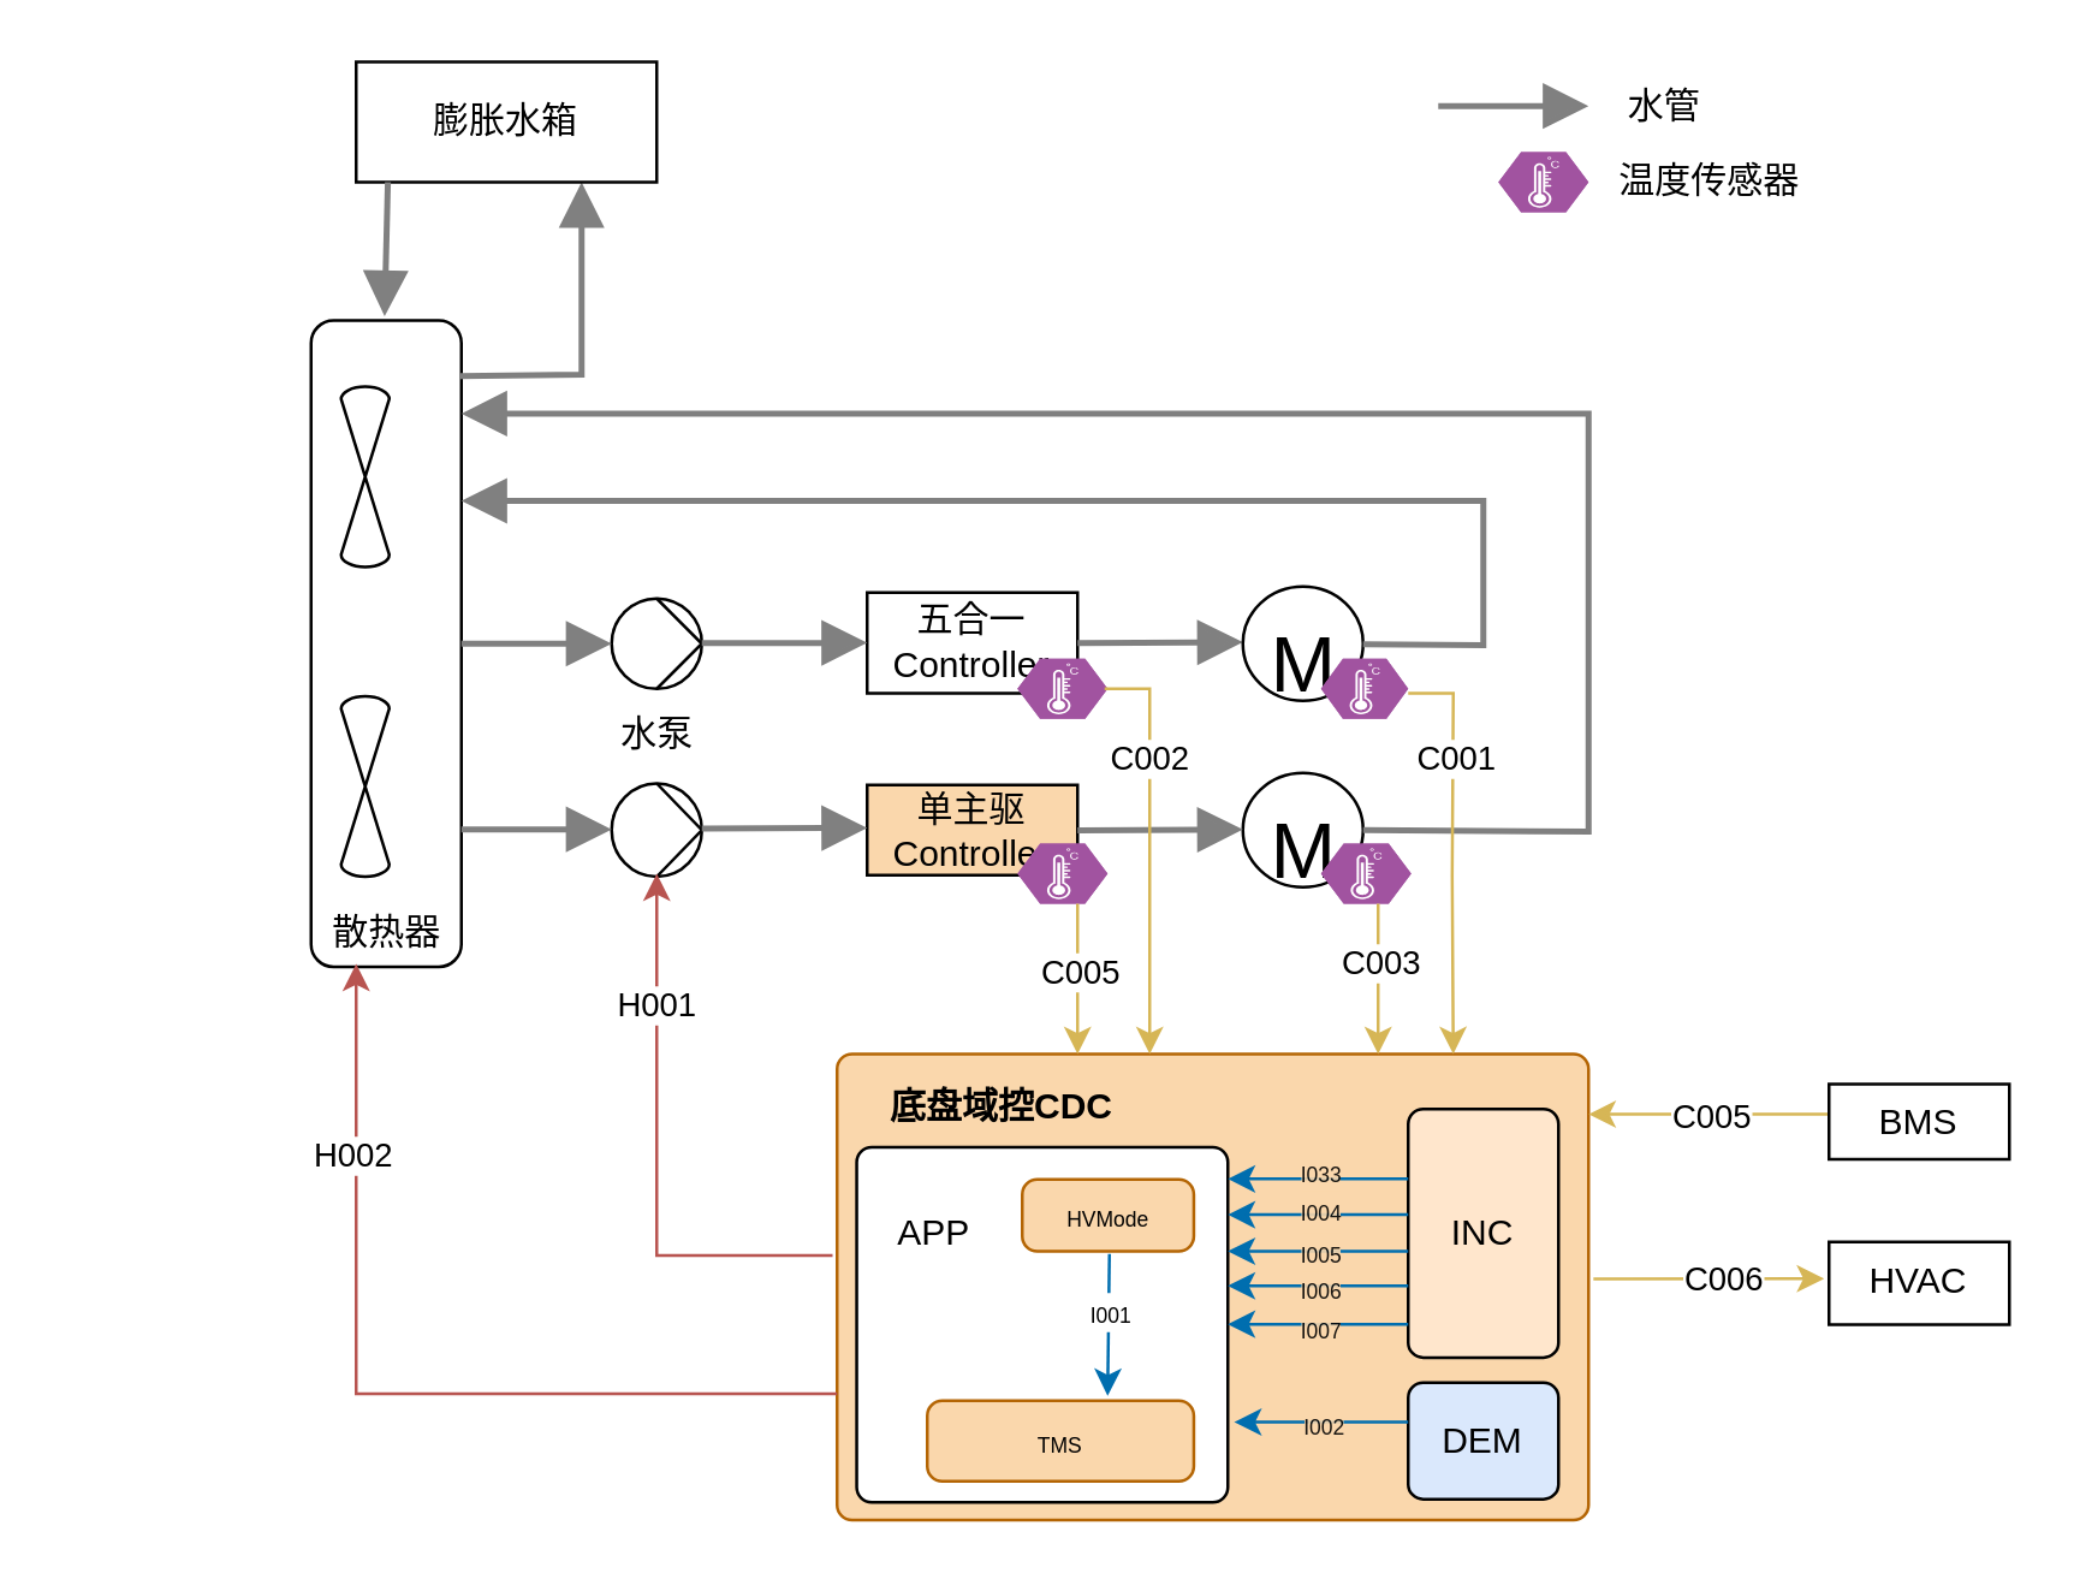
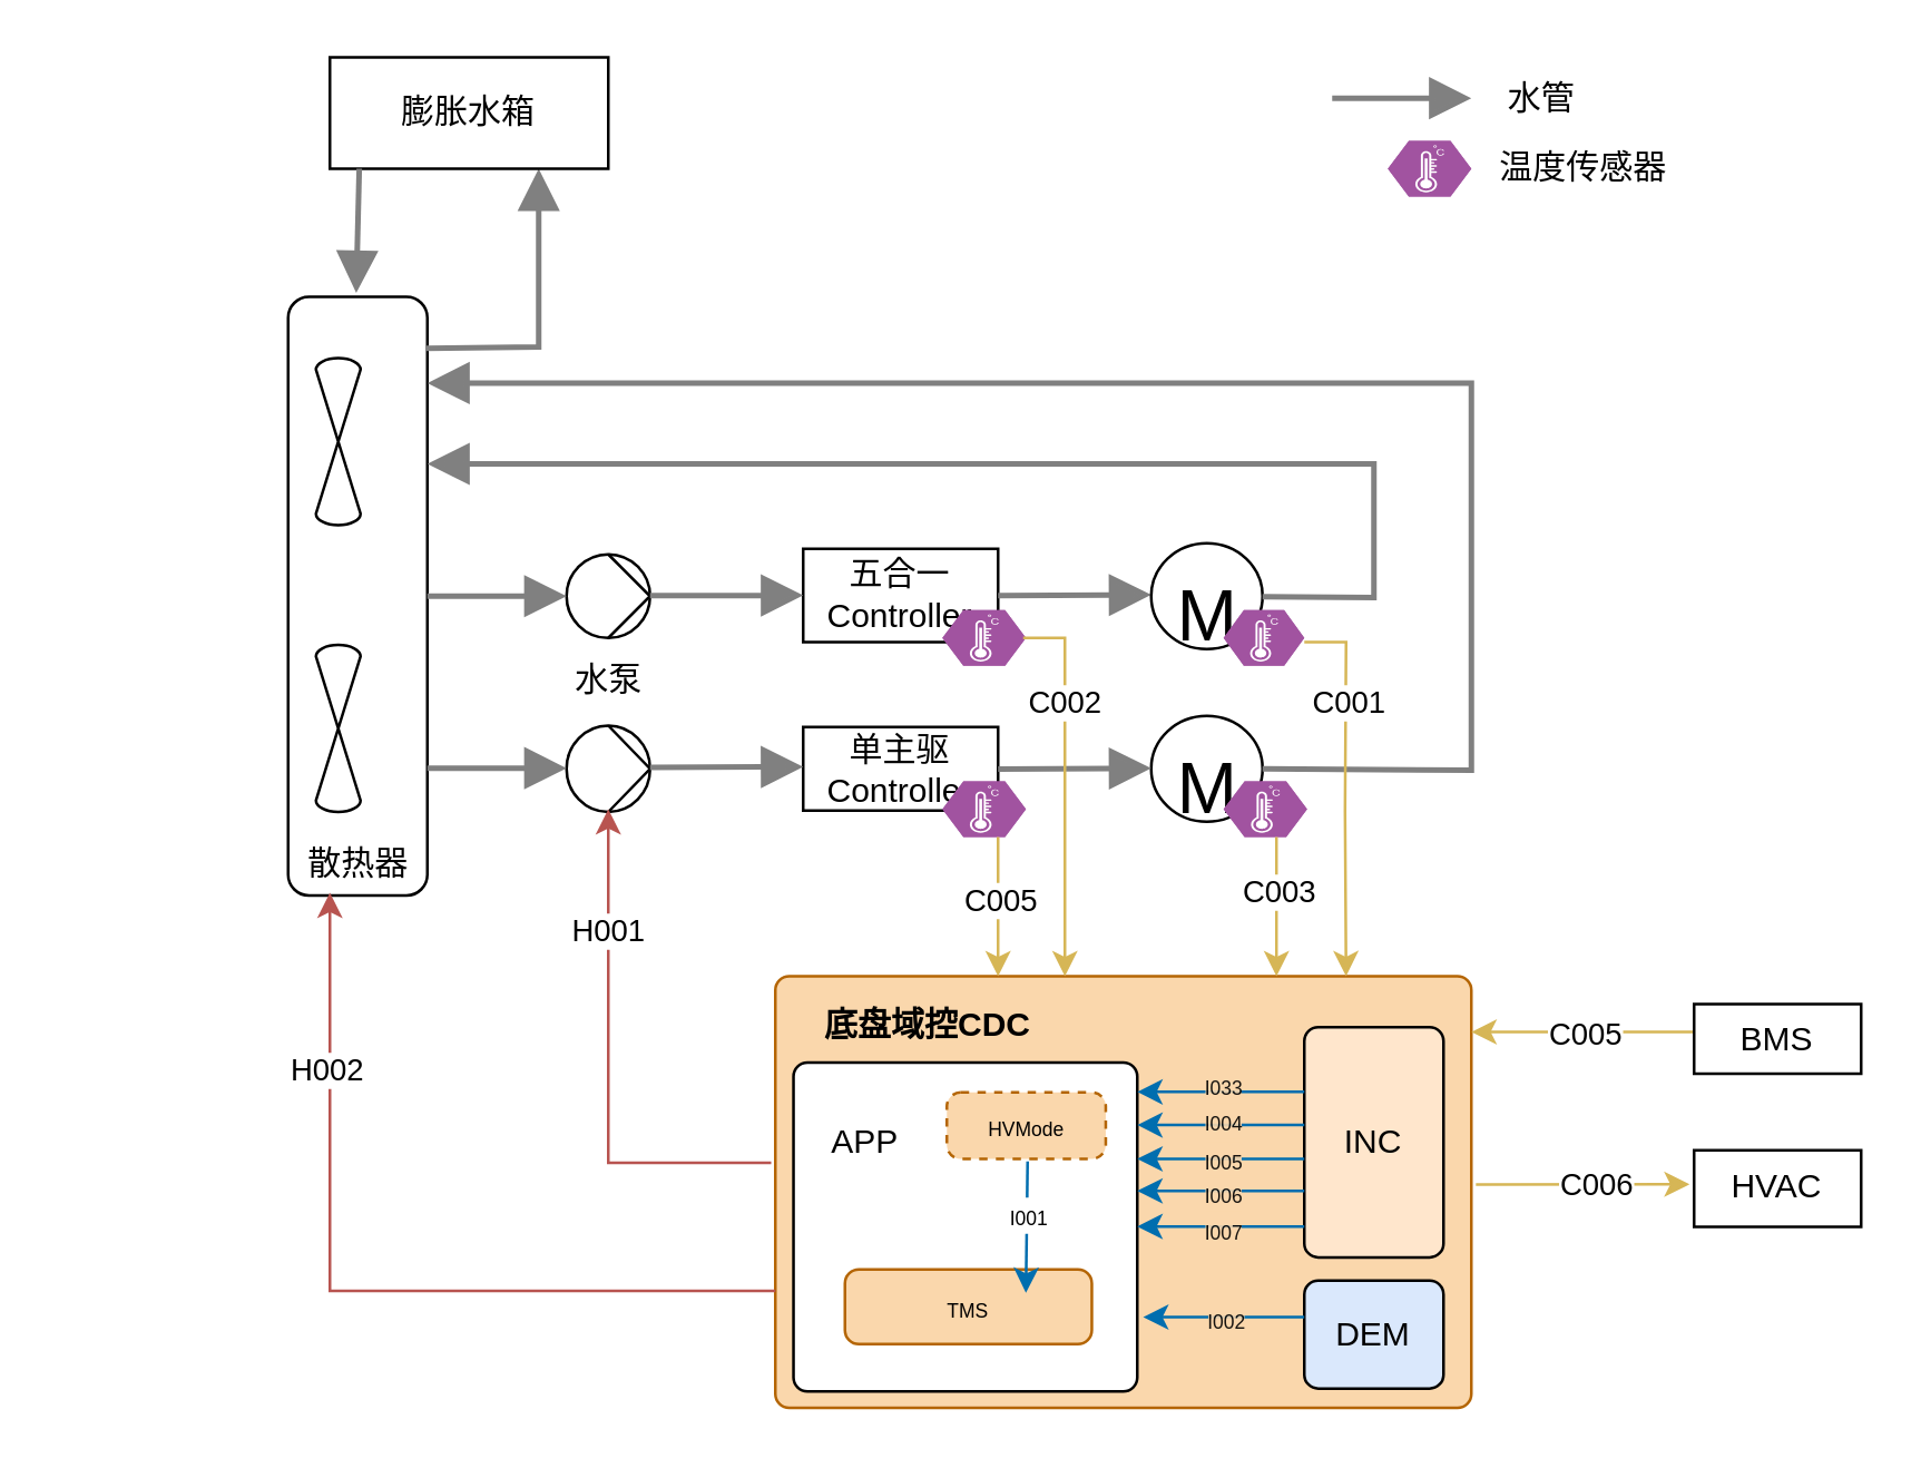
- <mxCell id="29" value="单主驱&lt;div&gt;Controller&lt;/div&gt;" style="rounded=0;whiteSpace=wrap;html=1;fillColor=#fad7ac;" vertex="1" parent="1"><mxGeometry x="288" y="260.5" width="70" height="30" as="geometry" /></mxCell>
+ <mxCell id="29" value="单主驱&lt;div&gt;Controller&lt;/div&gt;" style="rounded=0;whiteSpace=wrap;html=1;" vertex="1" parent="1"><mxGeometry x="288" y="260.5" width="70" height="30" as="geometry" /></mxCell>
- <mxCell id="8" value="&lt;font style=&quot;font-size: 7px;&quot;&gt;HVMode&lt;/font&gt;" style="rounded=1;absoluteArcSize=1;html=1;arcSize=10;whiteSpace=wrap;points=[];strokeColor=inherit;fillColor=inherit;movable=1;resizable=1;rotatable=1;deletable=1;editable=1;locked=0;connectable=1;" vertex="1" parent="2"><mxGeometry x="61.6" y="41.73" width="57.08" height="23.846" as="geometry" /></mxCell>
+ <mxCell id="8" value="&lt;font style=&quot;font-size: 7px;&quot;&gt;HVMode&lt;/font&gt;" style="rounded=1;absoluteArcSize=1;html=1;arcSize=10;whiteSpace=wrap;points=[];strokeColor=inherit;fillColor=inherit;movable=1;resizable=1;rotatable=1;deletable=1;editable=1;locked=0;connectable=1;dashed=1;" vertex="1" parent="2"><mxGeometry x="61.6" y="41.73" width="57.08" height="23.846" as="geometry" /></mxCell>
- <mxCell id="7" value="&lt;font style=&quot;font-size: 7px;&quot;&gt;TMS&lt;/font&gt;" style="rounded=1;absoluteArcSize=1;html=1;arcSize=10;whiteSpace=wrap;points=[];strokeColor=inherit;fillColor=inherit;movable=1;resizable=1;rotatable=1;deletable=1;editable=1;locked=0;connectable=1;" vertex="1" parent="2"><mxGeometry x="30" y="115.258" width="88.68" height="26.827" as="geometry" /></mxCell>
+ <mxCell id="7" value="&lt;font style=&quot;font-size: 7px;&quot;&gt;TMS&lt;/font&gt;" style="rounded=1;absoluteArcSize=1;html=1;arcSize=10;whiteSpace=wrap;points=[];strokeColor=inherit;fillColor=inherit;movable=1;resizable=1;rotatable=1;deletable=1;editable=1;locked=0;connectable=1;" vertex="1" parent="2"><mxGeometry x="25" y="105.258" width="88.68" height="26.827" as="geometry" /></mxCell>
